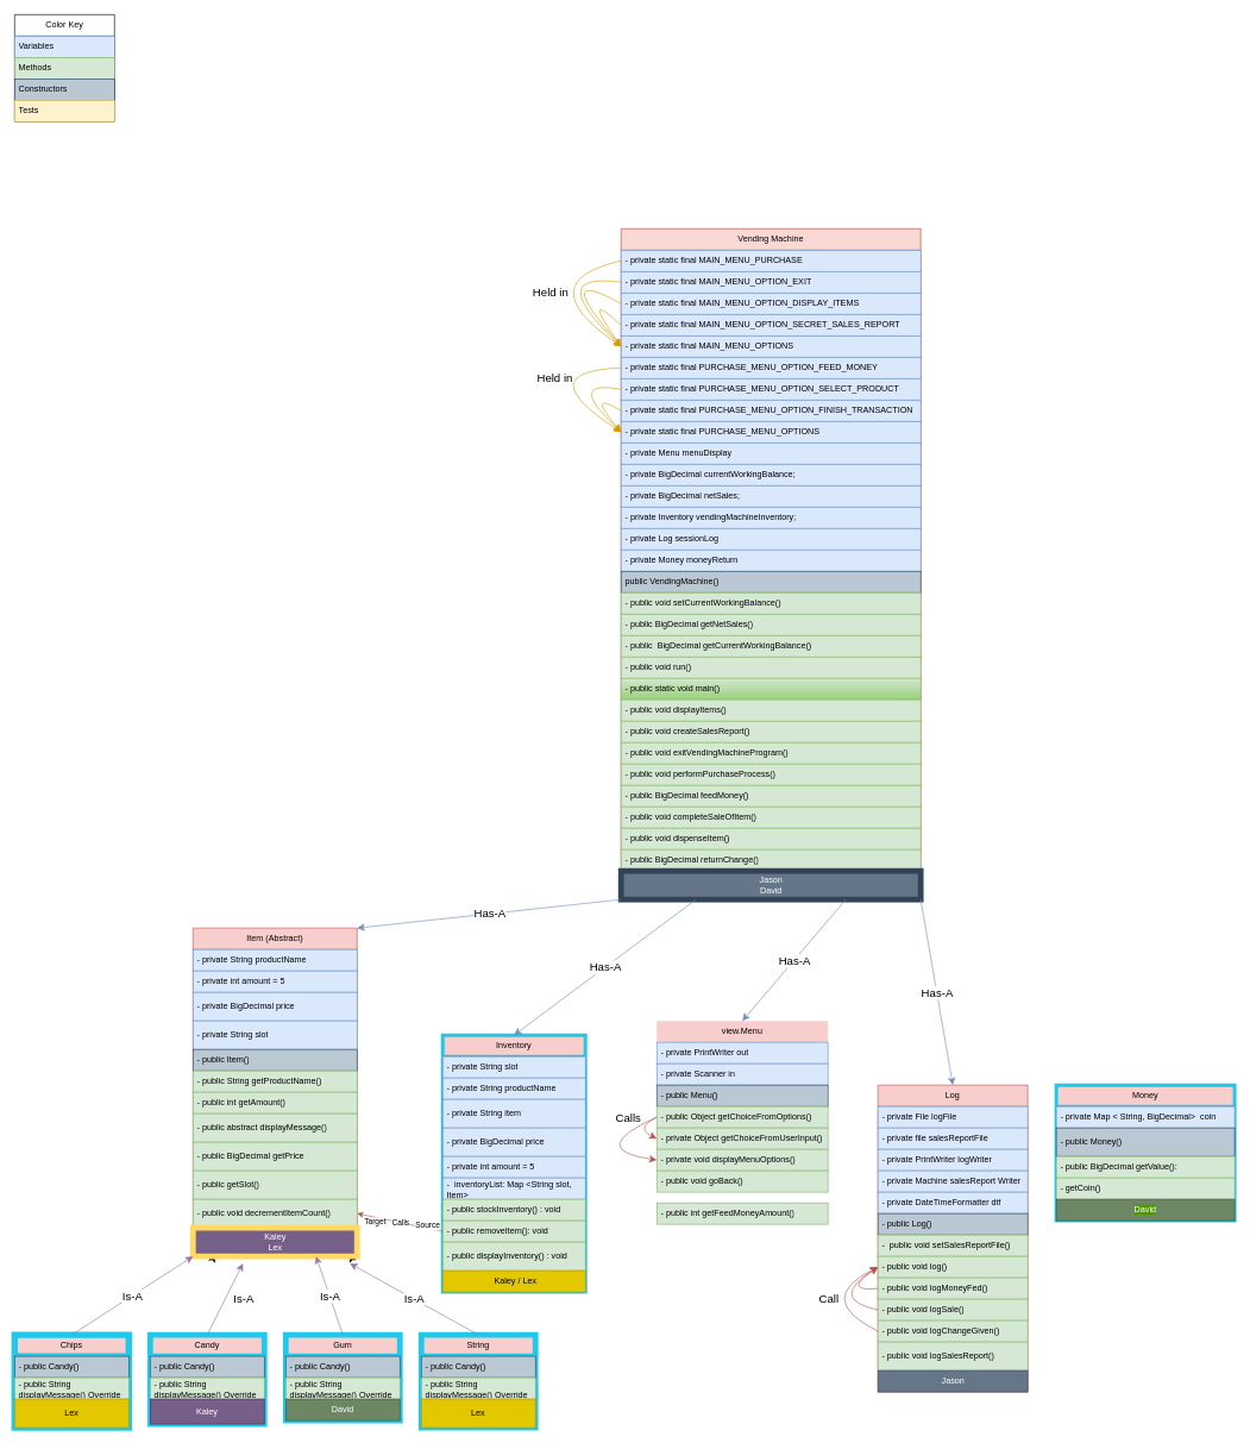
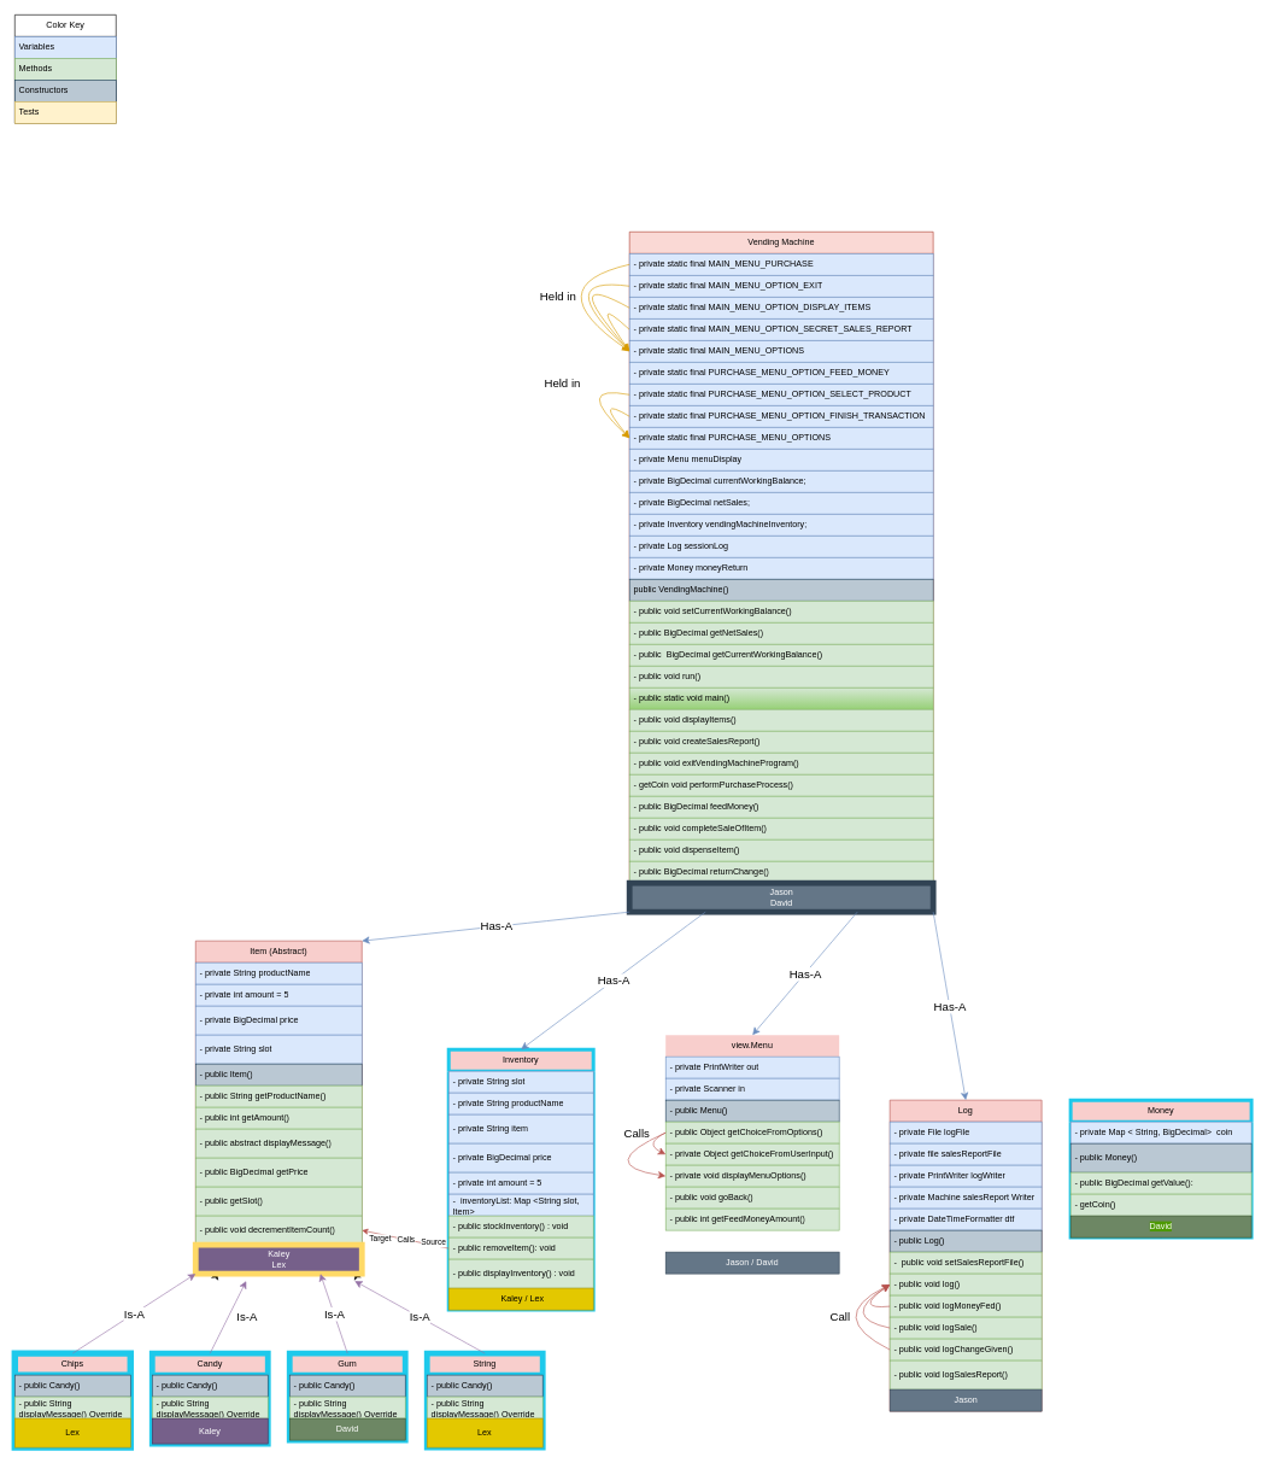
- <mxCell id="40" value="" style="endArrow=classic;html=1;rounded=0;fontSize=12;startSize=8;endSize=8;curved=1;fillColor=#ffe6cc;strokeColor=#d79b00;exitX=0;exitY=0.5;exitDx=0;exitDy=0;entryX=0;entryY=0.5;entryDx=0;entryDy=0;" edge="1" parent="2" source="12" target="15"><mxGeometry relative="1" as="geometry"><mxPoint x="-30" y="165" as="sourcePoint" /><mxPoint y="260" as="targetPoint" /><Array as="points"><mxPoint x="-130" y="200" /></Array></mxGeometry></mxCell>
- <mxCell id="31" value="- public void performPurchaseProcess()" style="text;strokeColor=#82b366;fillColor=#d5e8d4;align=left;verticalAlign=middle;spacingLeft=4;spacingRight=4;overflow=hidden;points=[[0,0.5],[1,0.5]];portConstraint=eastwest;rotatable=0;whiteSpace=wrap;html=1;" vertex="1" parent="2"><mxGeometry y="750" width="420" height="30" as="geometry" /></mxCell>
+ <mxCell id="31" value="- getCoin void performPurchaseProcess()" style="text;strokeColor=#82b366;fillColor=#d5e8d4;align=left;verticalAlign=middle;spacingLeft=4;spacingRight=4;overflow=hidden;points=[[0,0.5],[1,0.5]];portConstraint=eastwest;rotatable=0;whiteSpace=wrap;html=1;" vertex="1" parent="2"><mxGeometry y="750" width="420" height="30" as="geometry" /></mxCell>
- <mxCell id="146" value="- public int getFeedMoneyAmount()" style="text;strokeColor=#82b366;fillColor=#d5e8d4;align=left;verticalAlign=middle;spacingLeft=4;spacingRight=4;overflow=hidden;points=[[0,0.5],[1,0.5]];portConstraint=eastwest;rotatable=0;whiteSpace=wrap;html=1;" vertex="1" parent="1"><mxGeometry x="920" y="1685" width="240" height="30" as="geometry" /></mxCell>
+ <mxCell id="146" value="- public int getFeedMoneyAmount()" style="text;strokeColor=#82b366;fillColor=#d5e8d4;align=left;verticalAlign=middle;spacingLeft=4;spacingRight=4;overflow=hidden;points=[[0,0.5],[1,0.5]];portConstraint=eastwest;rotatable=0;whiteSpace=wrap;html=1;" vertex="1" parent="1"><mxGeometry x="920" y="1670" width="240" height="30" as="geometry" /></mxCell>
+ <mxCell id="147" value="Jason / David" style="text;strokeColor=#314354;fillColor=#647687;align=center;verticalAlign=middle;spacingLeft=4;spacingRight=4;overflow=hidden;points=[[0,0.5],[1,0.5]];portConstraint=eastwest;rotatable=0;whiteSpace=wrap;html=1;fontColor=#ffffff;" vertex="1" parent="1"><mxGeometry x="920" y="1730" width="240" height="30" as="geometry" /></mxCell>
